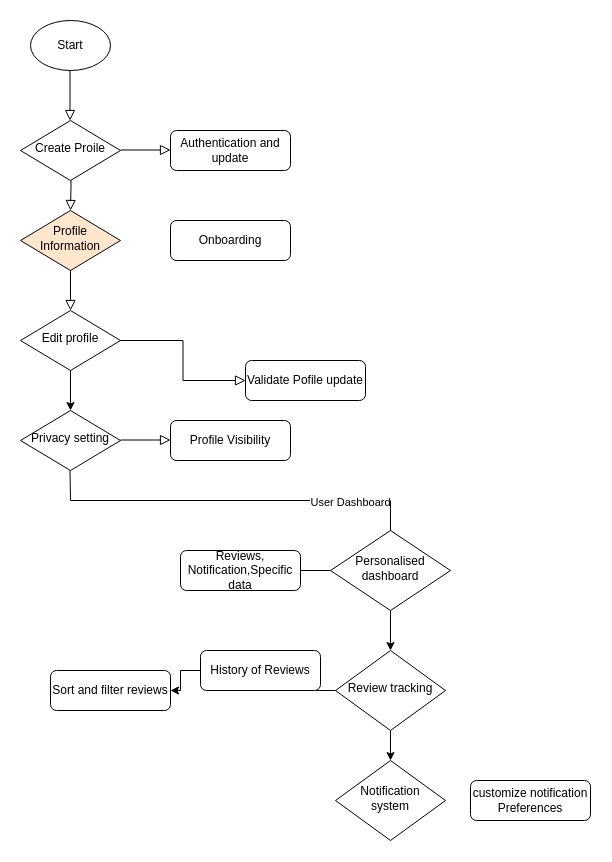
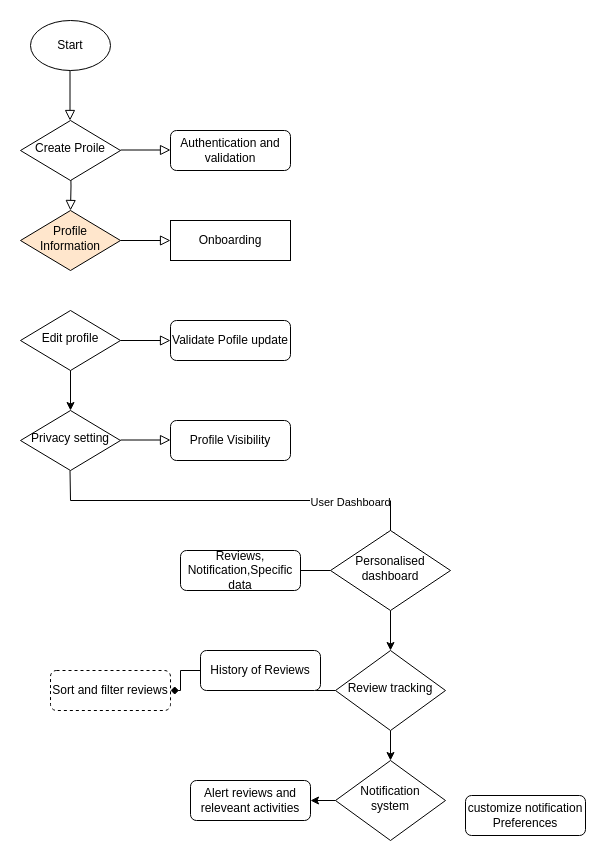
- <mxCell id="14" value="Authentication and update" style="rounded=1;whiteSpace=wrap;html=1;fontSize=12;glass=0;strokeWidth=1;shadow=0;" parent="1" vertex="1"><mxGeometry x="170" y="130" width="120" height="40" as="geometry" /></mxCell>
+ <mxCell id="14" value="Authentication and validation" style="rounded=1;whiteSpace=wrap;html=1;fontSize=12;glass=0;strokeWidth=1;shadow=0;" parent="1" vertex="1"><mxGeometry x="170" y="130" width="120" height="40" as="geometry" /></mxCell>
+ <mxCell id="4" value="" style="edgeStyle=orthogonalEdgeStyle;rounded=0;html=1;jettySize=auto;orthogonalLoop=1;fontSize=11;endArrow=block;endFill=0;endSize=8;strokeWidth=1;shadow=0;labelBackgroundColor=none;" parent="1" source="5" target="6" edge="1"><mxGeometry y="10" relative="1" as="geometry"><mxPoint as="offset" /></mxGeometry></mxCell>
- <mxCell id="6" value="Onboarding" style="rounded=1;whiteSpace=wrap;html=1;fontSize=12;glass=0;strokeWidth=1;shadow=0;" parent="1" vertex="1"><mxGeometry x="170" y="220" width="120" height="40" as="geometry" /></mxCell>
+ <mxCell id="6" value="Onboarding" style="whiteSpace=wrap;html=1;fontSize=12;glass=0;strokeWidth=1;shadow=0;rounded=0;" parent="1" vertex="1"><mxGeometry x="170" y="220" width="120" height="40" as="geometry" /></mxCell>
- <mxCell id="3" value="" style="rounded=0;html=1;jettySize=auto;orthogonalLoop=1;fontSize=11;endArrow=block;endFill=0;endSize=8;strokeWidth=1;shadow=0;labelBackgroundColor=none;edgeStyle=orthogonalEdgeStyle;" parent="1" source="5" target="8" edge="1"><mxGeometry y="20" relative="1" as="geometry"><mxPoint as="offset" /></mxGeometry></mxCell>
- <mxCell id="9" value="Validate Pofile update" style="rounded=1;whiteSpace=wrap;html=1;fontSize=12;glass=0;strokeWidth=1;shadow=0;" parent="1" vertex="1"><mxGeometry x="245" y="360" width="120" height="40" as="geometry" /></mxCell>
+ <mxCell id="9" value="Validate Pofile update" style="rounded=1;whiteSpace=wrap;html=1;fontSize=12;glass=0;strokeWidth=1;shadow=0;" parent="1" vertex="1"><mxGeometry x="170" y="320" width="120" height="40" as="geometry" /></mxCell>
- <mxCell id="30" value="" style="edgeStyle=orthogonalEdgeStyle;rounded=0;orthogonalLoop=1;jettySize=auto;html=1;" parent="1" source="31" target="32" edge="1"><mxGeometry relative="1" as="geometry" /></mxCell>
+ <mxCell id="30" value="" style="edgeStyle=orthogonalEdgeStyle;rounded=0;orthogonalLoop=1;jettySize=auto;html=1;endArrow=diamond;" parent="1" source="31" target="32" edge="1"><mxGeometry relative="1" as="geometry" /></mxCell>
- <mxCell id="32" value="Sort and filter reviews" style="rounded=1;whiteSpace=wrap;html=1;fontSize=12;glass=0;strokeWidth=1;shadow=0;" parent="1" vertex="1"><mxGeometry x="50" y="670" width="120" height="40" as="geometry" /></mxCell>
+ <mxCell id="32" value="Sort and filter reviews" style="rounded=1;whiteSpace=wrap;html=1;fontSize=12;glass=0;strokeWidth=1;shadow=0;dashed=1;" parent="1" vertex="1"><mxGeometry x="50" y="670" width="120" height="40" as="geometry" /></mxCell>
+ <mxCell id="35" value="Alert reviews and releveant activities" style="rounded=1;whiteSpace=wrap;html=1;fontSize=12;glass=0;strokeWidth=1;shadow=0;" parent="1" vertex="1"><mxGeometry x="190" y="780" width="120" height="40" as="geometry" /></mxCell>
+ <mxCell id="33" value="" style="edgeStyle=orthogonalEdgeStyle;rounded=0;orthogonalLoop=1;jettySize=auto;html=1;" parent="1" source="34" target="35" edge="1"><mxGeometry relative="1" as="geometry" /></mxCell>
- <mxCell id="36" value="customize notification Preferences" style="rounded=1;whiteSpace=wrap;html=1;fontSize=12;glass=0;strokeWidth=1;shadow=0;" parent="1" vertex="1"><mxGeometry x="470" y="780" width="120" height="40" as="geometry" /></mxCell>
+ <mxCell id="36" value="customize notification Preferences" style="rounded=1;whiteSpace=wrap;html=1;fontSize=12;glass=0;strokeWidth=1;shadow=0;" parent="1" vertex="1"><mxGeometry x="465" y="795" width="120" height="40" as="geometry" /></mxCell>
